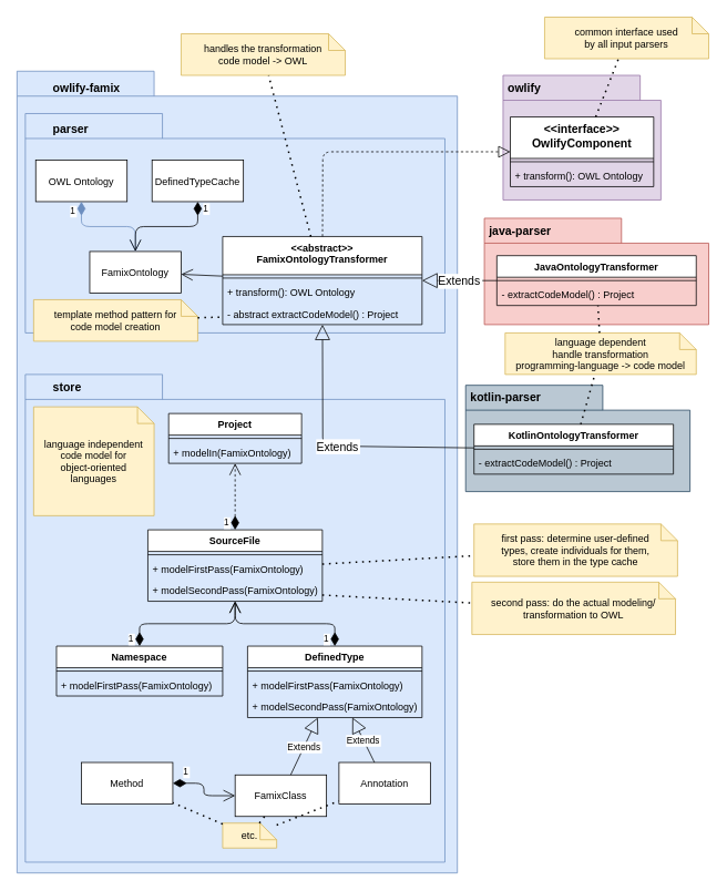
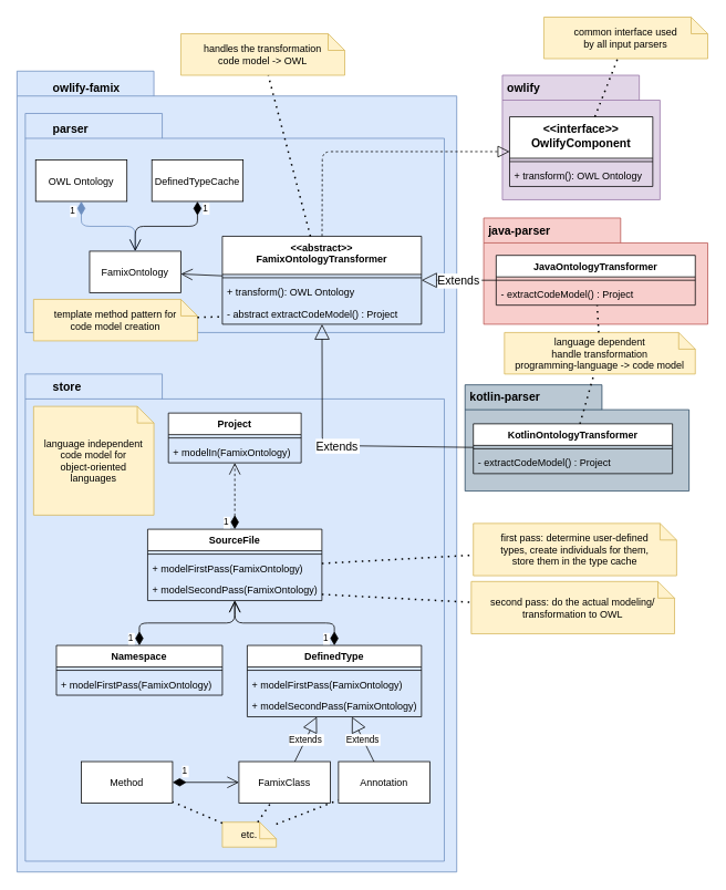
- <mxCell id="37" value="FamixClass" style="" vertex="1" parent="1"><mxGeometry x="282.5" y="932" width="110" height="50" as="geometry" /></mxCell>
+ <mxCell id="37" value="FamixClass" style="" vertex="1" parent="1"><mxGeometry x="287.5" y="917" width="110" height="50" as="geometry" /></mxCell>
